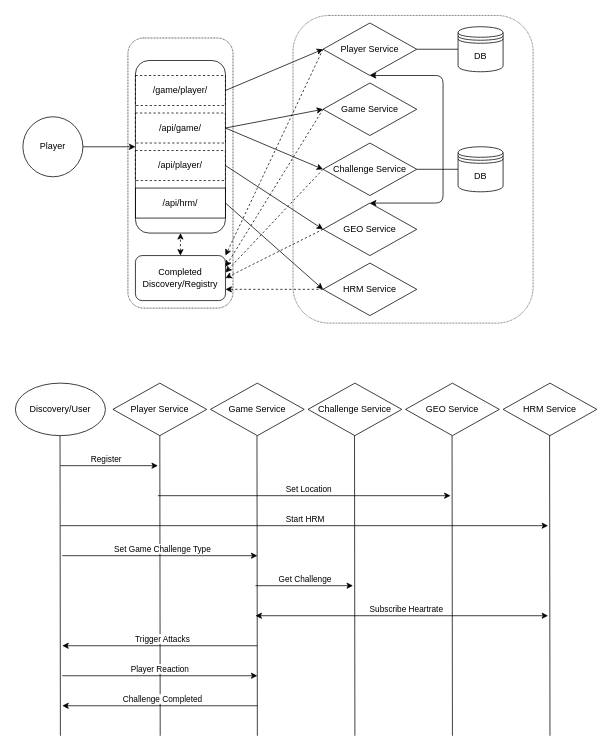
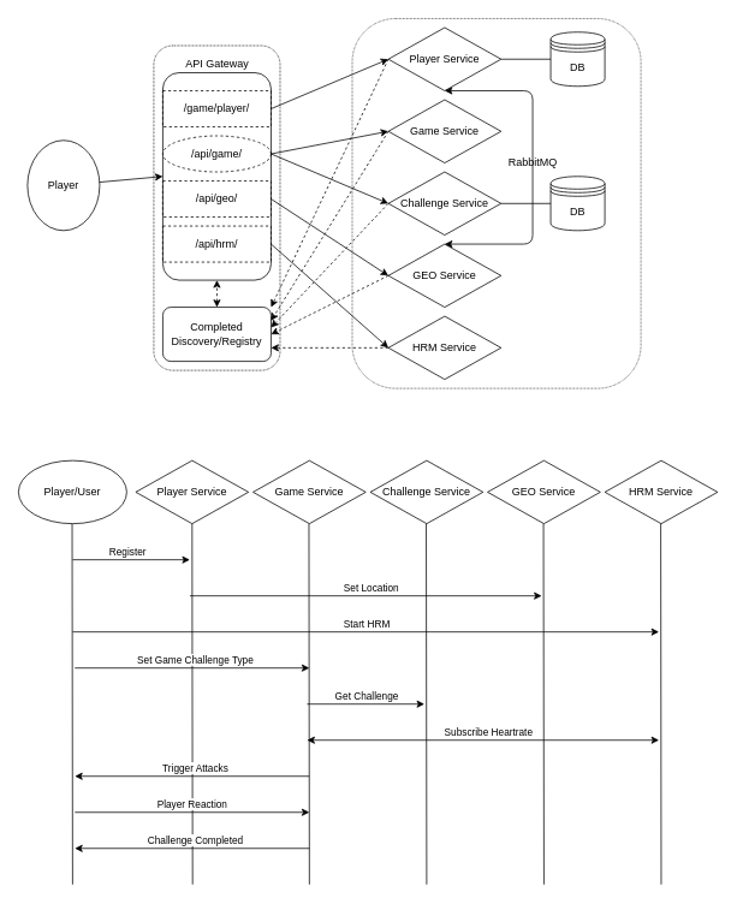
+ <mxCell id="57" value="API Gateway" style="text;html=1;align=center;verticalAlign=middle;resizable=0;points=[];autosize=1;" vertex="1" parent="1"><mxGeometry x="195" y="60" width="90" height="20" as="geometry" /></mxCell>
- <mxCell id="54" value="/api/game/" style="rounded=0;whiteSpace=wrap;html=1;strokeColor=#000000;fillColor=none;dashed=1;" vertex="1" parent="1"><mxGeometry x="180" y="150" width="120" height="40" as="geometry" /></mxCell>
+ <mxCell id="54" value="/api/game/" style="ellipse;whiteSpace=wrap;html=1;strokeColor=#000000;fillColor=none;dashed=1;" vertex="1" parent="1"><mxGeometry x="180" y="150" width="120" height="40" as="geometry" /></mxCell>
+ <mxCell id="63" value="RabbitMQ" style="text;html=1;align=center;verticalAlign=middle;resizable=0;points=[];autosize=1;" vertex="1" parent="1"><mxGeometry x="555" y="170" width="70" height="20" as="geometry" /></mxCell>
- <mxCell id="8" value="Player" style="ellipse;whiteSpace=wrap;html=1;aspect=fixed;" vertex="1" parent="1"><mxGeometry x="30" y="155" width="80" height="80" as="geometry" /></mxCell>
+ <mxCell id="8" value="Player" style="ellipse;whiteSpace=wrap;html=1;aspect=fixed;" vertex="1" parent="1"><mxGeometry x="30" y="155" width="80" height="100" as="geometry" /></mxCell>
- <mxCell id="53" value="/api/player/" style="rounded=0;whiteSpace=wrap;html=1;strokeColor=#000000;fillColor=none;dashed=1;" vertex="1" parent="1"><mxGeometry x="180" y="200" width="120" height="40" as="geometry" /></mxCell>
+ <mxCell id="53" value="/api/geo/" style="rounded=0;whiteSpace=wrap;html=1;strokeColor=#000000;fillColor=none;dashed=1;" vertex="1" parent="1"><mxGeometry x="180" y="200" width="120" height="40" as="geometry" /></mxCell>
- <mxCell id="55" value="/api/hrm/" style="rounded=0;whiteSpace=wrap;html=1;strokeColor=#000000;fillColor=none;dashed=0;" vertex="1" parent="1"><mxGeometry x="180" y="250" width="120" height="40" as="geometry" /></mxCell>
+ <mxCell id="55" value="/api/hrm/" style="rounded=0;whiteSpace=wrap;html=1;strokeColor=#000000;fillColor=none;dashed=1;" vertex="1" parent="1"><mxGeometry x="180" y="250" width="120" height="40" as="geometry" /></mxCell>
- <mxCell id="32" value="Discovery/User" style="ellipse;whiteSpace=wrap;html=1;fillColor=none;" vertex="1" parent="1"><mxGeometry x="20" y="510" width="120" height="70" as="geometry" /></mxCell>
+ <mxCell id="32" value="Player/User" style="ellipse;whiteSpace=wrap;html=1;fillColor=none;" vertex="1" parent="1"><mxGeometry x="20" y="510" width="120" height="70" as="geometry" /></mxCell>
